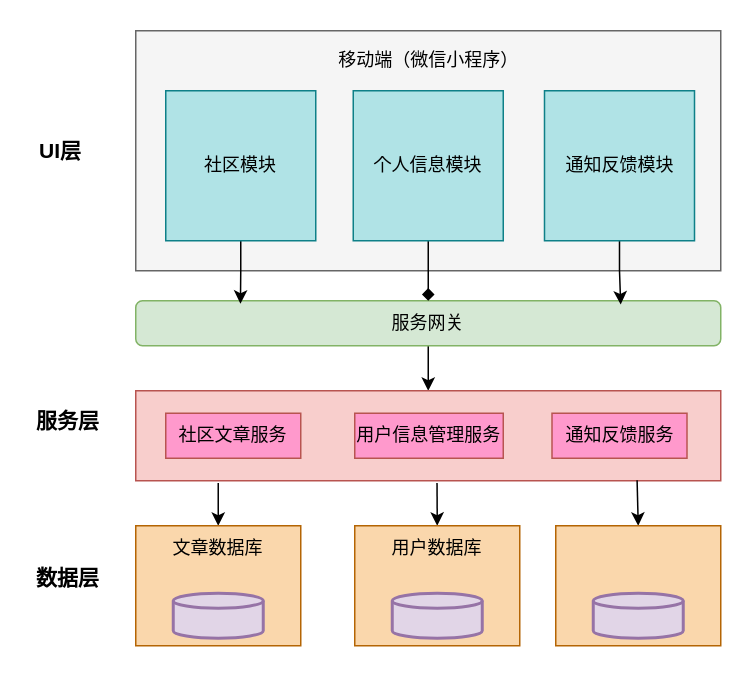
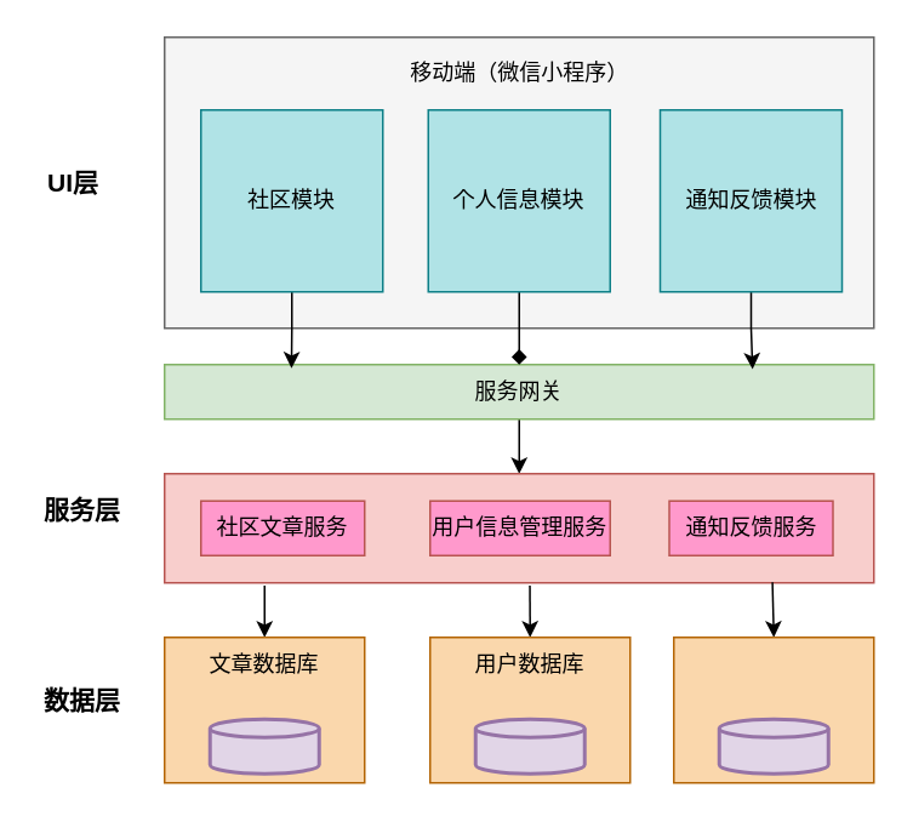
- <mxCell id="5" value="服务网关" style="whiteSpace=wrap;html=1;fillColor=#d5e8d4;strokeColor=#82b366;rounded=1;" vertex="1" parent="1"><mxGeometry x="90" y="200" width="390" height="30" as="geometry" /></mxCell>
+ <mxCell id="5" value="服务网关" style="rounded=0;whiteSpace=wrap;html=1;fillColor=#d5e8d4;strokeColor=#82b366;" vertex="1" parent="1"><mxGeometry x="90" y="200" width="390" height="30" as="geometry" /></mxCell>
